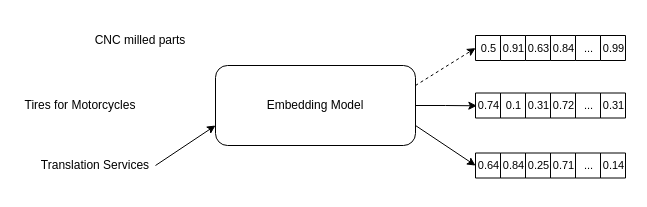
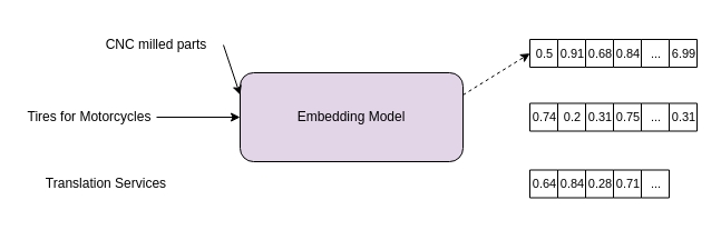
- <mxCell id="9" value="0.63" style="verticalLabelPosition=middle;verticalAlign=middle;html=1;shape=mxgraph.basic.rect;fillColor2=none;strokeWidth=1;size=10;indent=5;fontSize=11;labelPosition=center;align=center;" vertex="1" parent="1"><mxGeometry x="525" y="35" width="25" height="25" as="geometry" /></mxCell>
+ <mxCell id="9" value="0.68" style="verticalLabelPosition=middle;verticalAlign=middle;html=1;shape=mxgraph.basic.rect;fillColor2=none;strokeWidth=1;size=10;indent=5;fontSize=11;labelPosition=center;align=center;" vertex="1" parent="1"><mxGeometry x="525" y="35" width="25" height="25" as="geometry" /></mxCell>
- <mxCell id="12" value="0.99" style="verticalLabelPosition=middle;verticalAlign=middle;html=1;shape=mxgraph.basic.rect;fillColor2=none;strokeWidth=1;size=10;indent=5;fontSize=11;labelPosition=center;align=center;" vertex="1" parent="1"><mxGeometry x="600" y="35" width="25" height="25" as="geometry" /></mxCell>
+ <mxCell id="12" value="6.99" style="verticalLabelPosition=middle;verticalAlign=middle;html=1;shape=mxgraph.basic.rect;fillColor2=none;strokeWidth=1;size=10;indent=5;fontSize=11;labelPosition=center;align=center;" vertex="1" parent="1"><mxGeometry x="600" y="35" width="25" height="25" as="geometry" /></mxCell>
+ <mxCell id="25" value="" style="endArrow=classic;html=1;rounded=0;exitX=1;exitY=0.5;exitDx=0;exitDy=0;entryX=0;entryY=0.25;entryDx=0;entryDy=0;" edge="1" parent="1" source="2" target="6"><mxGeometry width="50" height="50" relative="1" as="geometry"><mxPoint x="185" y="65" as="sourcePoint" /><mxPoint x="235" y="15" as="targetPoint" /></mxGeometry></mxCell>
+ <mxCell id="3" style="edgeStyle=orthogonalEdgeStyle;rounded=0;orthogonalLoop=1;jettySize=auto;html=1;entryX=0;entryY=0.5;entryDx=0;entryDy=0;" edge="1" parent="1" source="4" target="6"><mxGeometry relative="1" as="geometry" /></mxCell>
- <mxCell id="6" value="Embedding Model" style="rounded=1;whiteSpace=wrap;html=1;" vertex="1" parent="1"><mxGeometry x="215" y="65" width="200" height="80" as="geometry" /></mxCell>
+ <mxCell id="6" value="Embedding Model" style="rounded=1;whiteSpace=wrap;html=1;fillColor=#e1d5e7;" vertex="1" parent="1"><mxGeometry x="215" y="65" width="200" height="80" as="geometry" /></mxCell>
- <mxCell id="27" style="edgeStyle=orthogonalEdgeStyle;rounded=0;orthogonalLoop=1;jettySize=auto;html=1;entryX=0.054;entryY=0.511;entryDx=0;entryDy=0;entryPerimeter=0;" edge="1" parent="1" source="6" target="13"><mxGeometry relative="1" as="geometry" /></mxCell>
- <mxCell id="14" value="0.1" style="verticalLabelPosition=middle;verticalAlign=middle;html=1;shape=mxgraph.basic.rect;fillColor2=none;strokeWidth=1;size=10;indent=5;fontSize=11;labelPosition=center;align=center;" vertex="1" parent="1"><mxGeometry x="500" y="92.5" width="25" height="25" as="geometry" /></mxCell>
+ <mxCell id="14" value="0.2" style="verticalLabelPosition=middle;verticalAlign=middle;html=1;shape=mxgraph.basic.rect;fillColor2=none;strokeWidth=1;size=10;indent=5;fontSize=11;labelPosition=center;align=center;" vertex="1" parent="1"><mxGeometry x="500" y="92.5" width="25" height="25" as="geometry" /></mxCell>
- <mxCell id="16" value="0.72" style="verticalLabelPosition=middle;verticalAlign=middle;html=1;shape=mxgraph.basic.rect;fillColor2=none;strokeWidth=1;size=10;indent=5;fontSize=11;labelPosition=center;align=center;" vertex="1" parent="1"><mxGeometry x="550" y="92.5" width="25" height="25" as="geometry" /></mxCell>
+ <mxCell id="16" value="0.75" style="verticalLabelPosition=middle;verticalAlign=middle;html=1;shape=mxgraph.basic.rect;fillColor2=none;strokeWidth=1;size=10;indent=5;fontSize=11;labelPosition=center;align=center;" vertex="1" parent="1"><mxGeometry x="550" y="92.5" width="25" height="25" as="geometry" /></mxCell>
- <mxCell id="29" value="" style="endArrow=classic;html=1;rounded=0;exitX=1;exitY=0.75;exitDx=0;exitDy=0;entryX=0.002;entryY=0.504;entryDx=0;entryDy=0;entryPerimeter=0;" edge="1" parent="1" source="6" target="19"><mxGeometry width="50" height="50" relative="1" as="geometry"><mxPoint x="425" y="185" as="sourcePoint" /><mxPoint x="475" y="135" as="targetPoint" /></mxGeometry></mxCell>
- <mxCell id="26" value="" style="endArrow=classic;html=1;rounded=0;exitX=1;exitY=0.5;exitDx=0;exitDy=0;entryX=0;entryY=0.75;entryDx=0;entryDy=0;" edge="1" parent="1" source="5" target="6"><mxGeometry width="50" height="50" relative="1" as="geometry"><mxPoint x="205" y="145" as="sourcePoint" /><mxPoint x="265" y="205" as="targetPoint" /></mxGeometry></mxCell>
- <mxCell id="21" value="0.25" style="verticalLabelPosition=middle;verticalAlign=middle;html=1;shape=mxgraph.basic.rect;fillColor2=none;strokeWidth=1;size=10;indent=5;fontSize=11;labelPosition=center;align=center;" vertex="1" parent="1"><mxGeometry x="525" y="152.5" width="25" height="25" as="geometry" /></mxCell>
+ <mxCell id="21" value="0.28" style="verticalLabelPosition=middle;verticalAlign=middle;html=1;shape=mxgraph.basic.rect;fillColor2=none;strokeWidth=1;size=10;indent=5;fontSize=11;labelPosition=center;align=center;" vertex="1" parent="1"><mxGeometry x="525" y="152.5" width="25" height="25" as="geometry" /></mxCell>
- <mxCell id="24" value="0.14" style="verticalLabelPosition=middle;verticalAlign=middle;html=1;shape=mxgraph.basic.rect;fillColor2=none;strokeWidth=1;size=10;indent=5;fontSize=11;labelPosition=center;align=center;" vertex="1" parent="1"><mxGeometry x="600" y="152.5" width="25" height="25" as="geometry" /></mxCell>
